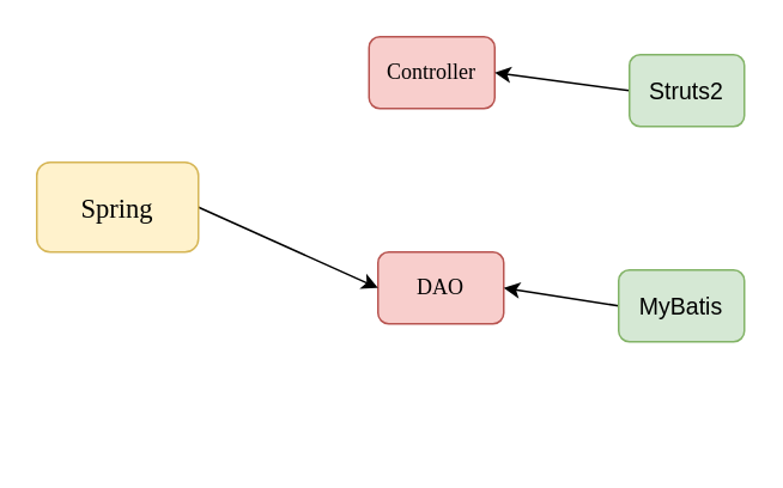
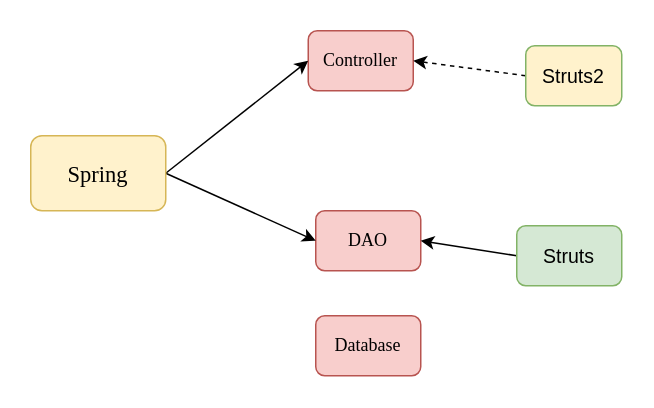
- <mxCell id="5" style="edgeStyle=none;rounded=0;orthogonalLoop=1;jettySize=auto;html=1;exitX=0;exitY=0.5;exitDx=0;exitDy=0;entryX=1;entryY=0.5;entryDx=0;entryDy=0;fontFamily=Times New Roman;fontColor=#000000;" edge="1" parent="1" source="6" target="2"><mxGeometry relative="1" as="geometry" /></mxCell>
+ <mxCell id="5" style="edgeStyle=none;rounded=0;orthogonalLoop=1;jettySize=auto;html=1;exitX=0;exitY=0.5;exitDx=0;exitDy=0;entryX=1;entryY=0.5;entryDx=0;entryDy=0;fontFamily=Times New Roman;fontColor=#000000;dashed=1;" edge="1" parent="1" source="6" target="2"><mxGeometry relative="1" as="geometry" /></mxCell>
- <mxCell id="6" value="&lt;span style=&quot;font-family: arial, sans-serif; font-size: 13px;&quot;&gt;Struts2&lt;/span&gt;" style="rounded=1;whiteSpace=wrap;html=1;fontFamily=Times New Roman;fillColor=#d5e8d4;strokeColor=#82b366;labelBackgroundColor=none;fontColor=#000000;" vertex="1" parent="1"><mxGeometry x="350" y="30" width="64" height="40" as="geometry" /></mxCell>
+ <mxCell id="6" value="&lt;span style=&quot;font-family: arial, sans-serif; font-size: 13px;&quot;&gt;Struts2&lt;/span&gt;" style="rounded=1;whiteSpace=wrap;html=1;fontFamily=Times New Roman;fillColor=#fff2cc;strokeColor=#82b366;labelBackgroundColor=none;fontColor=#000000;" vertex="1" parent="1"><mxGeometry x="350" y="30" width="64" height="40" as="geometry" /></mxCell>
+ <mxCell id="9" style="edgeStyle=none;rounded=0;orthogonalLoop=1;jettySize=auto;html=1;exitX=1;exitY=0.5;exitDx=0;exitDy=0;entryX=0;entryY=0.5;entryDx=0;entryDy=0;fontFamily=Times New Roman;fontSize=15;fontColor=#000000;" edge="1" parent="1" source="11" target="2"><mxGeometry relative="1" as="geometry" /></mxCell>
- <mxCell id="8" value="&lt;span style=&quot;font-family: &amp;quot;arial&amp;quot; , sans-serif ; font-size: 13px&quot;&gt;MyBatis&lt;/span&gt;" style="rounded=1;whiteSpace=wrap;html=1;fontFamily=Times New Roman;fillColor=#d5e8d4;strokeColor=#82b366;labelBackgroundColor=none;fontColor=#000000;" vertex="1" parent="1"><mxGeometry x="344" y="150" width="70" height="40" as="geometry" /></mxCell>
+ <mxCell id="8" value="&lt;span style=&quot;font-family: &amp;quot;arial&amp;quot; , sans-serif ; font-size: 13px&quot;&gt;Struts&lt;/span&gt;" style="rounded=1;whiteSpace=wrap;html=1;fontFamily=Times New Roman;fillColor=#d5e8d4;strokeColor=#82b366;labelBackgroundColor=none;fontColor=#000000;" vertex="1" parent="1"><mxGeometry x="344" y="150" width="70" height="40" as="geometry" /></mxCell>
+ <mxCell id="4" value="Database" style="rounded=1;whiteSpace=wrap;html=1;fontFamily=Times New Roman;fillColor=#f8cecc;strokeColor=#b85450;fontColor=#000000;" vertex="1" parent="1"><mxGeometry x="210" y="210" width="70" height="40" as="geometry" /></mxCell>
